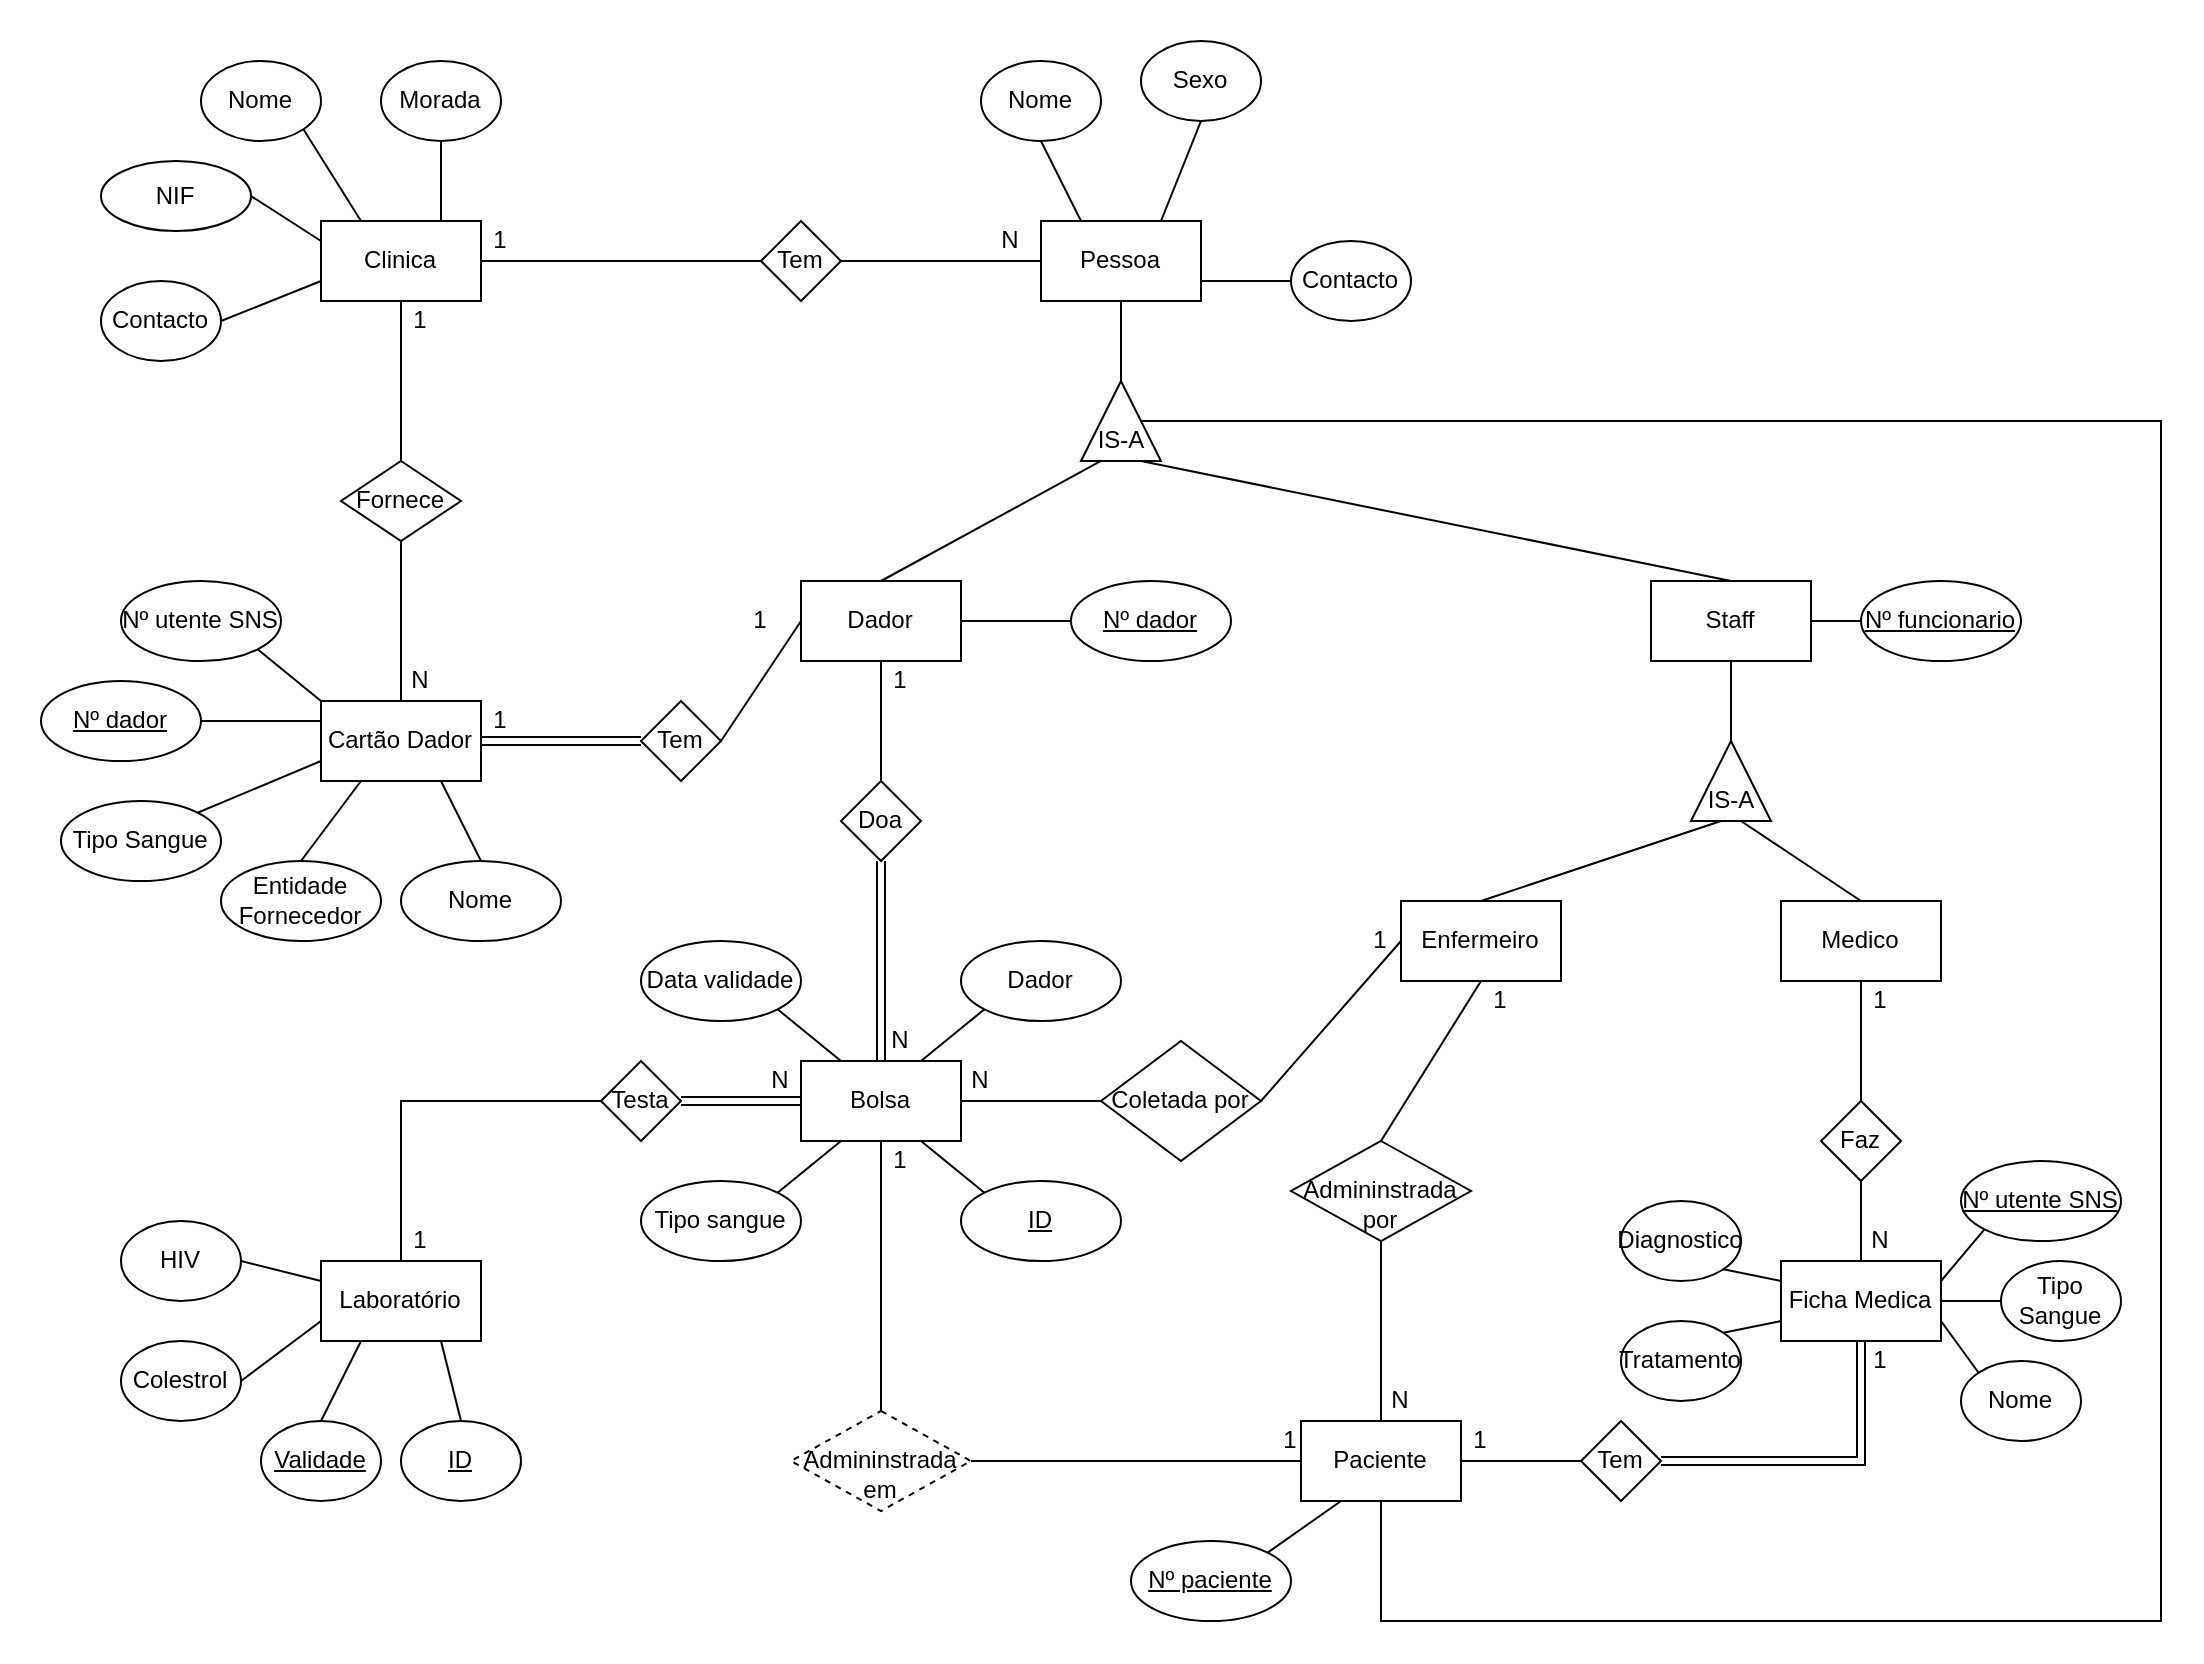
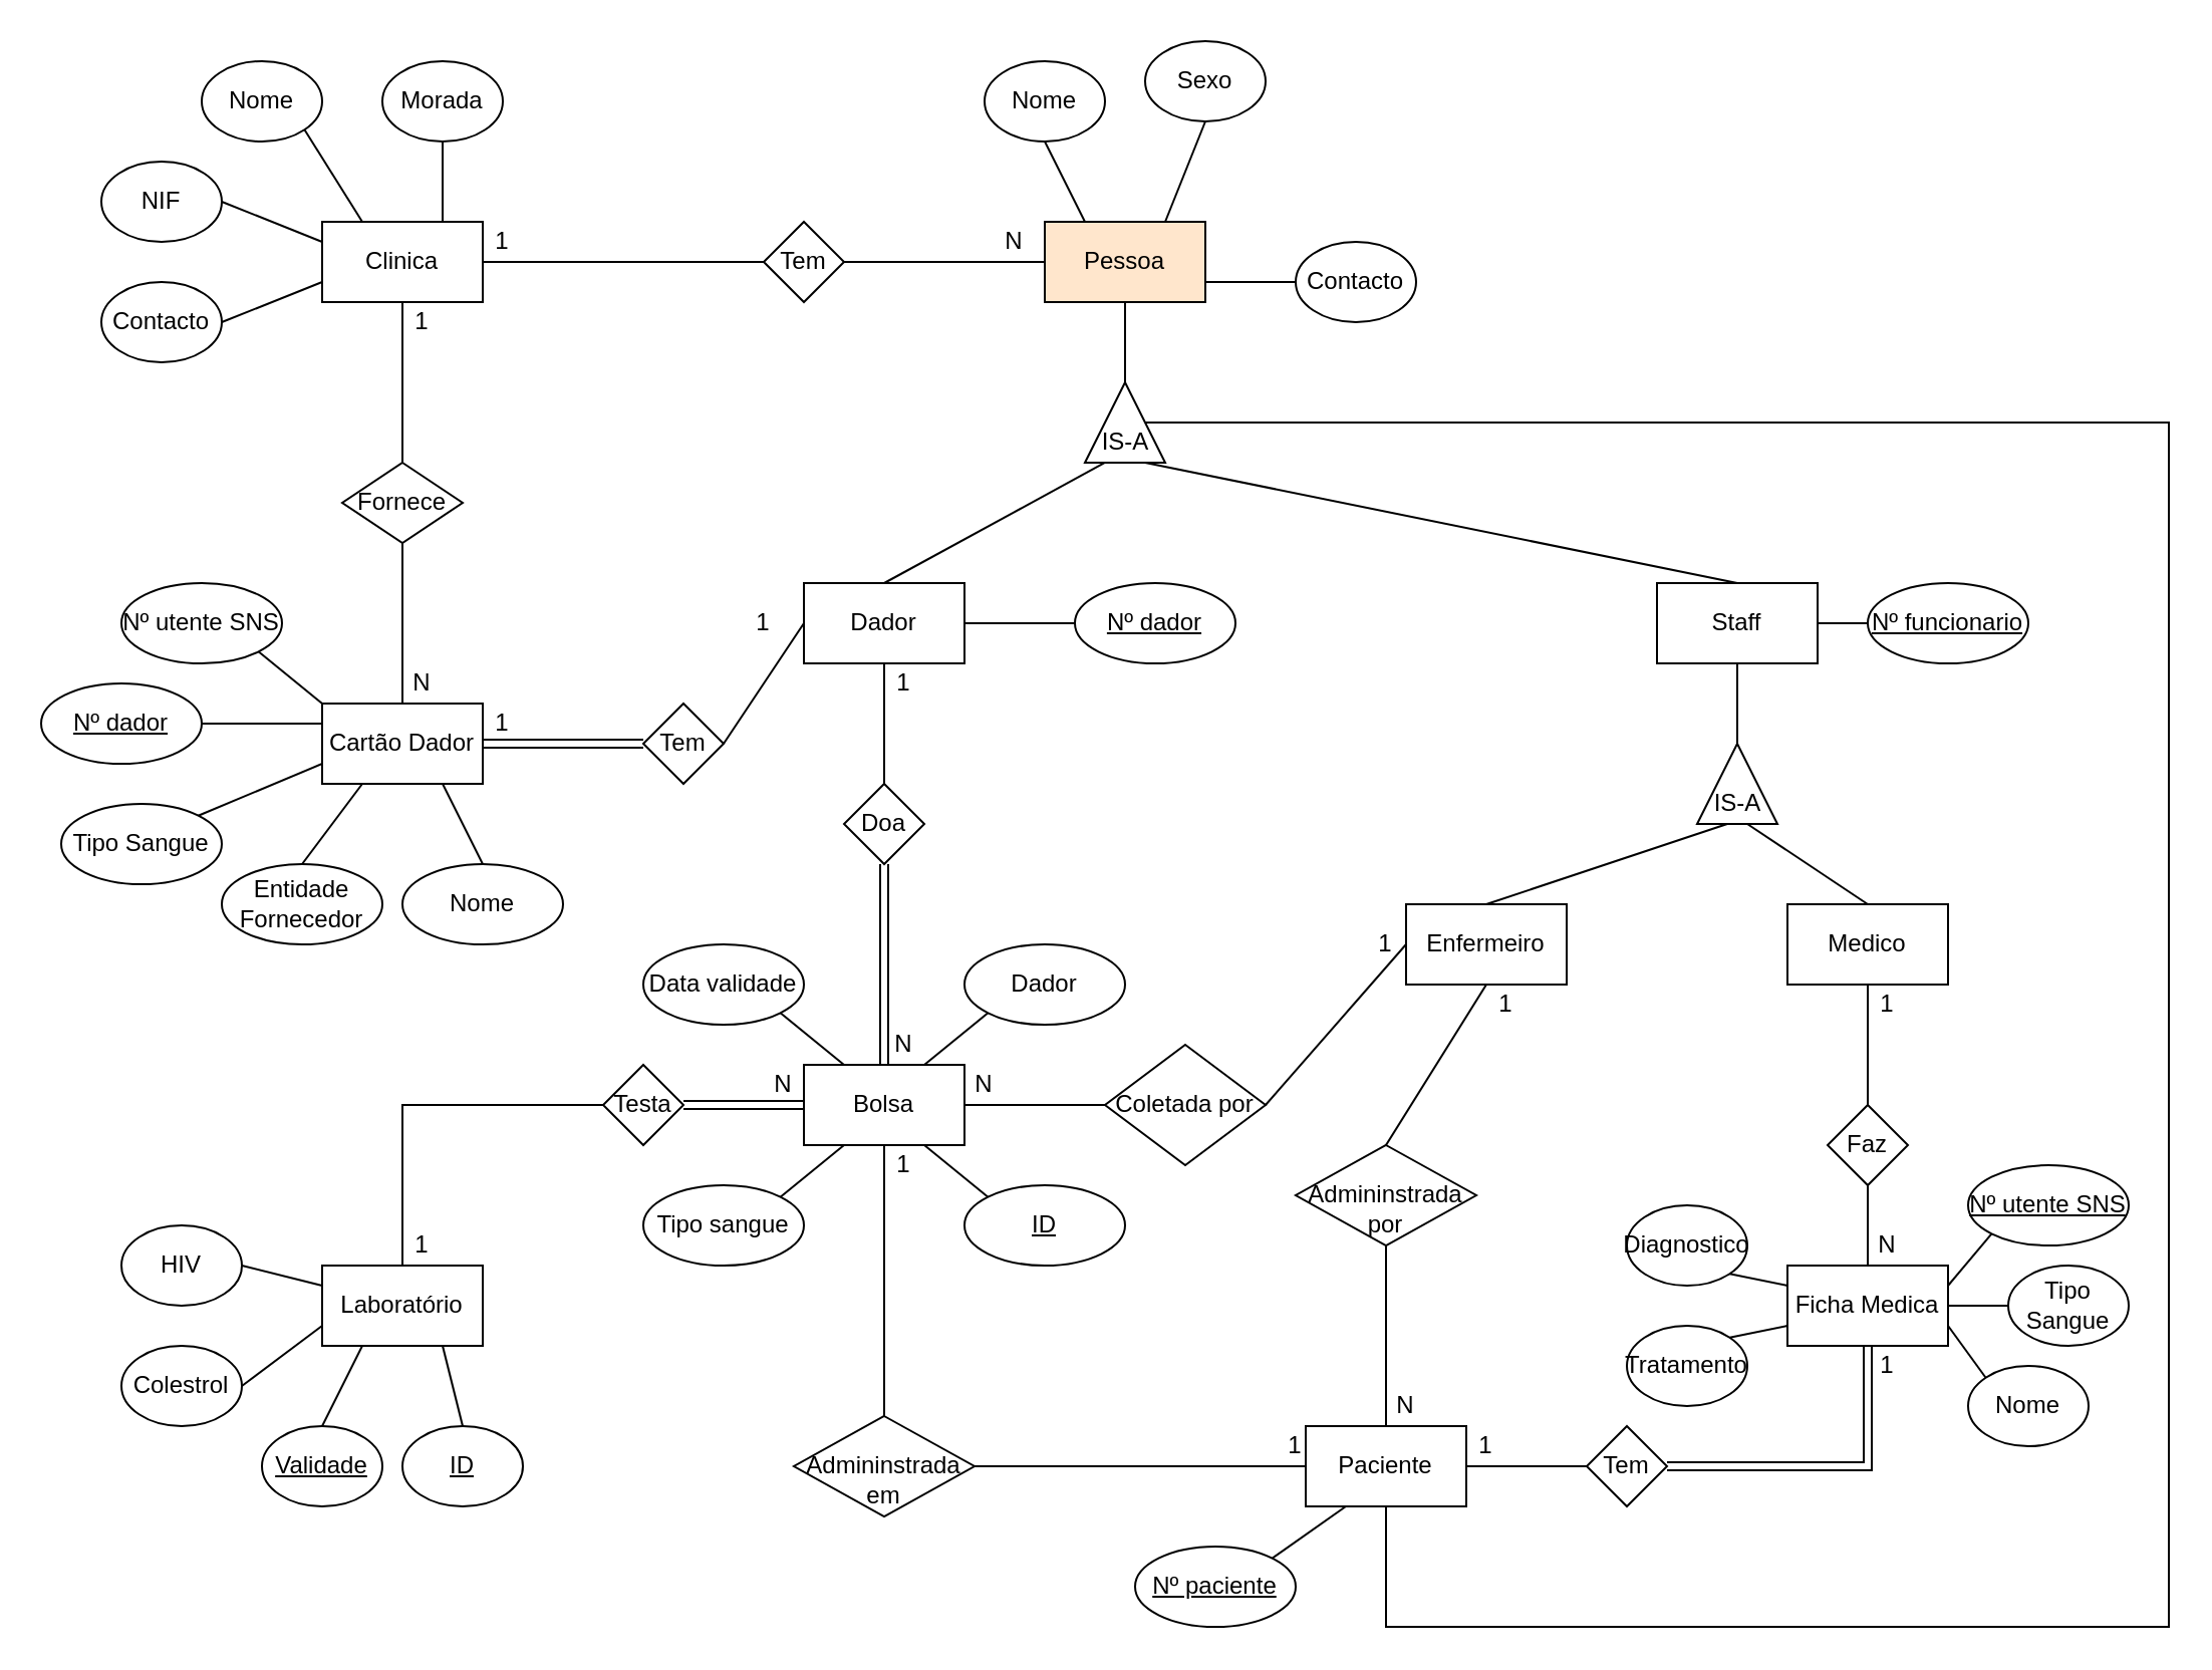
- <mxCell id="80" value="NIF" style="ellipse;whiteSpace=wrap;html=1;" vertex="1" parent="1"><mxGeometry x="50" y="80" width="75" height="35" as="geometry" /></mxCell>
+ <mxCell id="80" value="NIF" style="ellipse;whiteSpace=wrap;html=1;" vertex="1" parent="1"><mxGeometry x="50" y="80" width="60" height="40" as="geometry" /></mxCell>
- <mxCell id="4" value="Pessoa" style="rounded=0;whiteSpace=wrap;html=1;" vertex="1" parent="1"><mxGeometry x="520" y="110" width="80" height="40" as="geometry" /></mxCell>
+ <mxCell id="4" value="Pessoa" style="rounded=0;whiteSpace=wrap;html=1;fillColor=#ffe6cc;" vertex="1" parent="1"><mxGeometry x="520" y="110" width="80" height="40" as="geometry" /></mxCell>
- <mxCell id="20" value="&lt;div&gt;&lt;br&gt;&lt;/div&gt;Admininstrada&lt;div&gt;em&lt;/div&gt;" style="rhombus;whiteSpace=wrap;html=1;dashed=1;" vertex="1" parent="1"><mxGeometry x="395" y="705" width="90" height="50" as="geometry" /></mxCell>
+ <mxCell id="20" value="&lt;div&gt;&lt;br&gt;&lt;/div&gt;Admininstrada&lt;div&gt;em&lt;/div&gt;" style="rhombus;whiteSpace=wrap;html=1;" vertex="1" parent="1"><mxGeometry x="395" y="705" width="90" height="50" as="geometry" /></mxCell>
